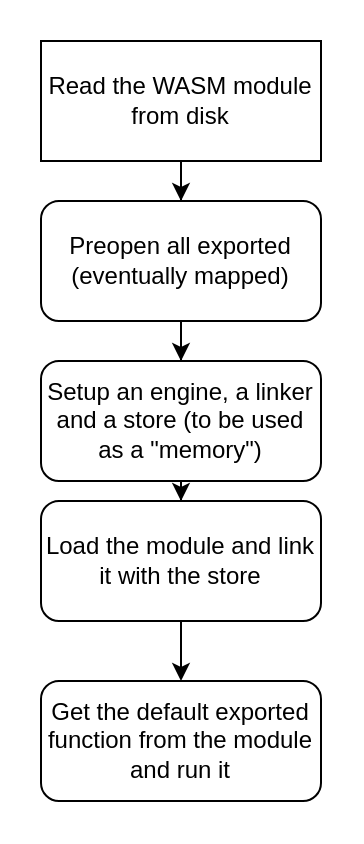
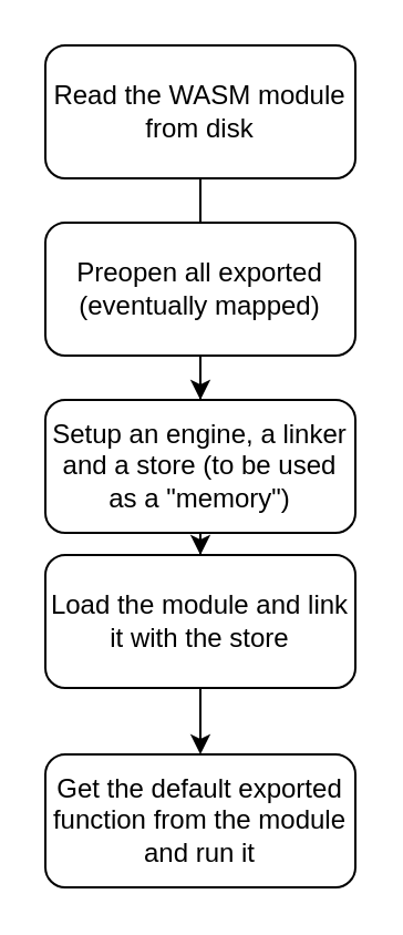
- <mxCell id="3" value="Read the WASM module from disk" style="whiteSpace=wrap;html=1;rounded=0;" vertex="1" parent="1"><mxGeometry x="20" y="20" width="140" height="60" as="geometry" /></mxCell>
+ <mxCell id="3" value="Read the WASM module from disk" style="rounded=1;whiteSpace=wrap;html=1;" vertex="1" parent="1"><mxGeometry x="20" y="20" width="140" height="60" as="geometry" /></mxCell>
- <mxCell id="2" value="" style="edgeStyle=orthogonalEdgeStyle;rounded=0;orthogonalLoop=1;jettySize=auto;html=1;" edge="1" parent="1" source="3" target="5"><mxGeometry relative="1" as="geometry" /></mxCell>
+ <mxCell id="2" value="" style="edgeStyle=orthogonalEdgeStyle;rounded=0;orthogonalLoop=1;jettySize=auto;html=1;endArrow=none;" edge="1" parent="1" source="3" target="5"><mxGeometry relative="1" as="geometry" /></mxCell>
